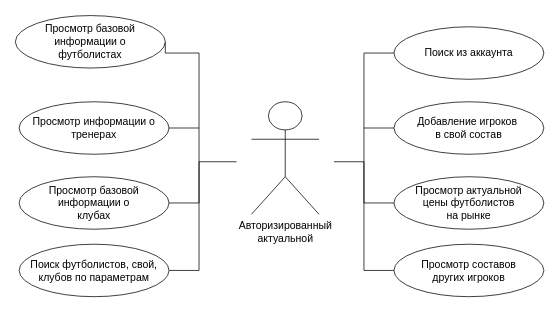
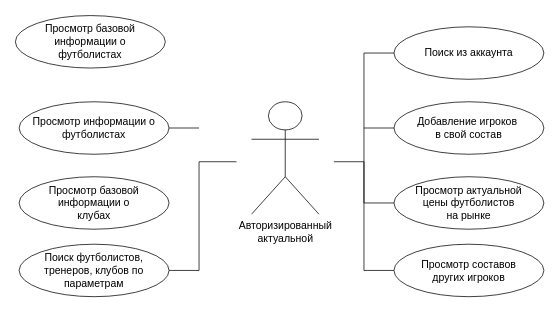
- <mxCell id="7" style="edgeStyle=orthogonalEdgeStyle;html=1;exitX=1;exitY=0.5;exitDx=0;exitDy=0;entryX=1;entryY=0.5;entryDx=0;entryDy=0;fontSize=14;strokeColor=default;rounded=0;endArrow=none;endFill=0;" parent="1" source="8" target="11" edge="1"><mxGeometry relative="1" as="geometry"><Array as="points"><mxPoint x="265" y="70" /><mxPoint x="265" y="270" /></Array></mxGeometry></mxCell>
- <mxCell id="10" value="Просмотр информации о &lt;br&gt;тренерах" style="ellipse;whiteSpace=wrap;html=1;fontSize=14;" parent="1" vertex="1"><mxGeometry x="25" y="135" width="200" height="70" as="geometry" /></mxCell>
+ <mxCell id="10" value="Просмотр информации о &lt;br&gt;футболистах" style="ellipse;whiteSpace=wrap;html=1;fontSize=14;" parent="1" vertex="1"><mxGeometry x="25" y="135" width="200" height="70" as="geometry" /></mxCell>
- <mxCell id="13" value="Поиск футболистов, свой, клубов по параметрам" style="ellipse;whiteSpace=wrap;html=1;fontSize=14;" parent="1" vertex="1"><mxGeometry x="25" y="325" width="200" height="70" as="geometry" /></mxCell>
+ <mxCell id="13" value="Поиск футболистов, тренеров, клубов по параметрам" style="ellipse;whiteSpace=wrap;html=1;fontSize=14;" parent="1" vertex="1"><mxGeometry x="25" y="325" width="200" height="70" as="geometry" /></mxCell>
